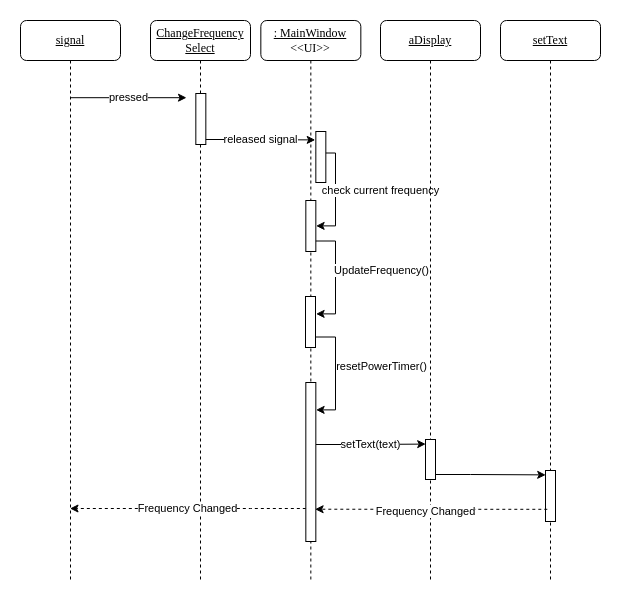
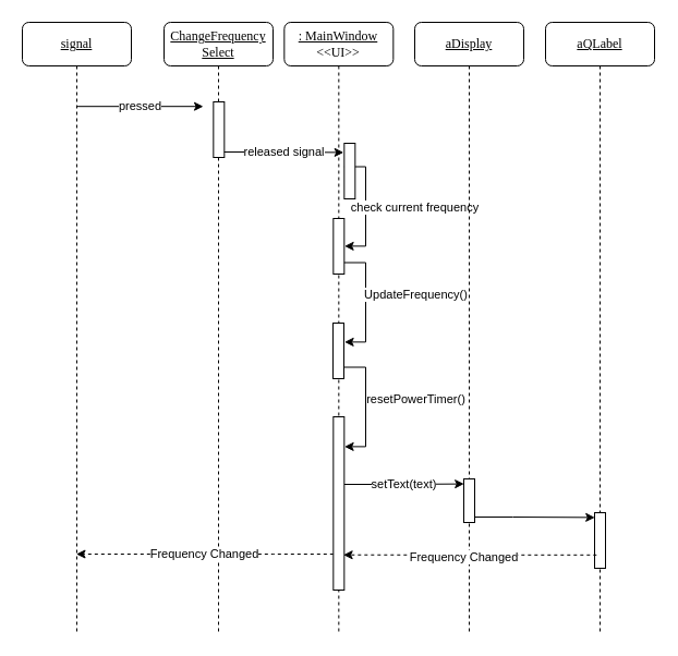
- <mxCell id="17" value="&lt;u&gt;setText&lt;/u&gt;" style="shape=umlLifeline;perimeter=lifelinePerimeter;whiteSpace=wrap;html=1;container=1;collapsible=0;recursiveResize=0;outlineConnect=0;rounded=1;shadow=0;comic=0;labelBackgroundColor=none;strokeWidth=1;fontFamily=Verdana;fontSize=12;align=center;" parent="1" vertex="1"><mxGeometry x="500" y="20" width="100" height="560" as="geometry" /></mxCell>
+ <mxCell id="17" value="&lt;u&gt;aQLabel&lt;/u&gt;" style="shape=umlLifeline;perimeter=lifelinePerimeter;whiteSpace=wrap;html=1;container=1;collapsible=0;recursiveResize=0;outlineConnect=0;rounded=1;shadow=0;comic=0;labelBackgroundColor=none;strokeWidth=1;fontFamily=Verdana;fontSize=12;align=center;" parent="1" vertex="1"><mxGeometry x="500" y="20" width="100" height="560" as="geometry" /></mxCell>
